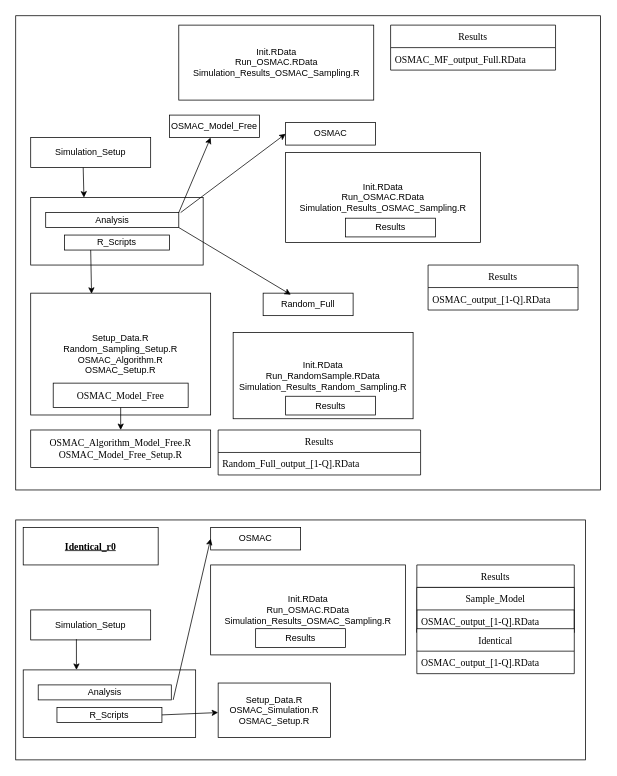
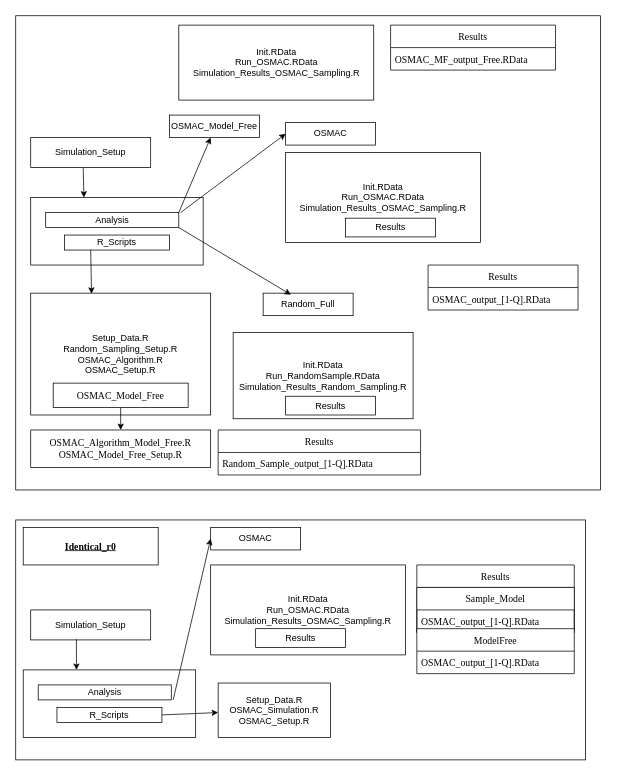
- <mxCell id="29" value="OSMAC_MF_output_Full.RData" style="text;strokeColor=none;fillColor=none;align=left;verticalAlign=middle;spacingLeft=4;spacingRight=4;overflow=hidden;points=[[0,0.5],[1,0.5]];portConstraint=eastwest;rotatable=0;fontFamily=Verdana;fontSize=13;fontColor=#000000;" parent="28" vertex="1"><mxGeometry y="30" width="220" height="30" as="geometry" /></mxCell>
+ <mxCell id="29" value="OSMAC_MF_output_Free.RData" style="text;strokeColor=none;fillColor=none;align=left;verticalAlign=middle;spacingLeft=4;spacingRight=4;overflow=hidden;points=[[0,0.5],[1,0.5]];portConstraint=eastwest;rotatable=0;fontFamily=Verdana;fontSize=13;fontColor=#000000;" parent="28" vertex="1"><mxGeometry y="30" width="220" height="30" as="geometry" /></mxCell>
- <mxCell id="22" value="Random_Full_output_[1-Q].RData" style="text;strokeColor=none;fillColor=none;align=left;verticalAlign=middle;spacingLeft=4;spacingRight=4;overflow=hidden;points=[[0,0.5],[1,0.5]];portConstraint=eastwest;rotatable=0;fontFamily=Verdana;fontSize=13;fontColor=#000000;" parent="21" vertex="1"><mxGeometry y="30" width="270" height="30" as="geometry" /></mxCell>
+ <mxCell id="22" value="Random_Sample_output_[1-Q].RData" style="text;strokeColor=none;fillColor=none;align=left;verticalAlign=middle;spacingLeft=4;spacingRight=4;overflow=hidden;points=[[0,0.5],[1,0.5]];portConstraint=eastwest;rotatable=0;fontFamily=Verdana;fontSize=13;fontColor=#000000;" parent="21" vertex="1"><mxGeometry y="30" width="270" height="30" as="geometry" /></mxCell>
- <mxCell id="45" value="Identical" style="swimlane;fontStyle=0;childLayout=stackLayout;horizontal=1;startSize=30;horizontalStack=0;resizeParent=1;resizeParentMax=0;resizeLast=0;collapsible=1;marginBottom=0;fontFamily=Verdana;fontSize=13;fontColor=#000000;" parent="1" vertex="1"><mxGeometry x="555" y="838" width="210" height="60" as="geometry" /></mxCell>
+ <mxCell id="45" value="ModelFree" style="swimlane;fontStyle=0;childLayout=stackLayout;horizontal=1;startSize=30;horizontalStack=0;resizeParent=1;resizeParentMax=0;resizeLast=0;collapsible=1;marginBottom=0;fontFamily=Verdana;fontSize=13;fontColor=#000000;" parent="1" vertex="1"><mxGeometry x="555" y="838" width="210" height="60" as="geometry" /></mxCell>
